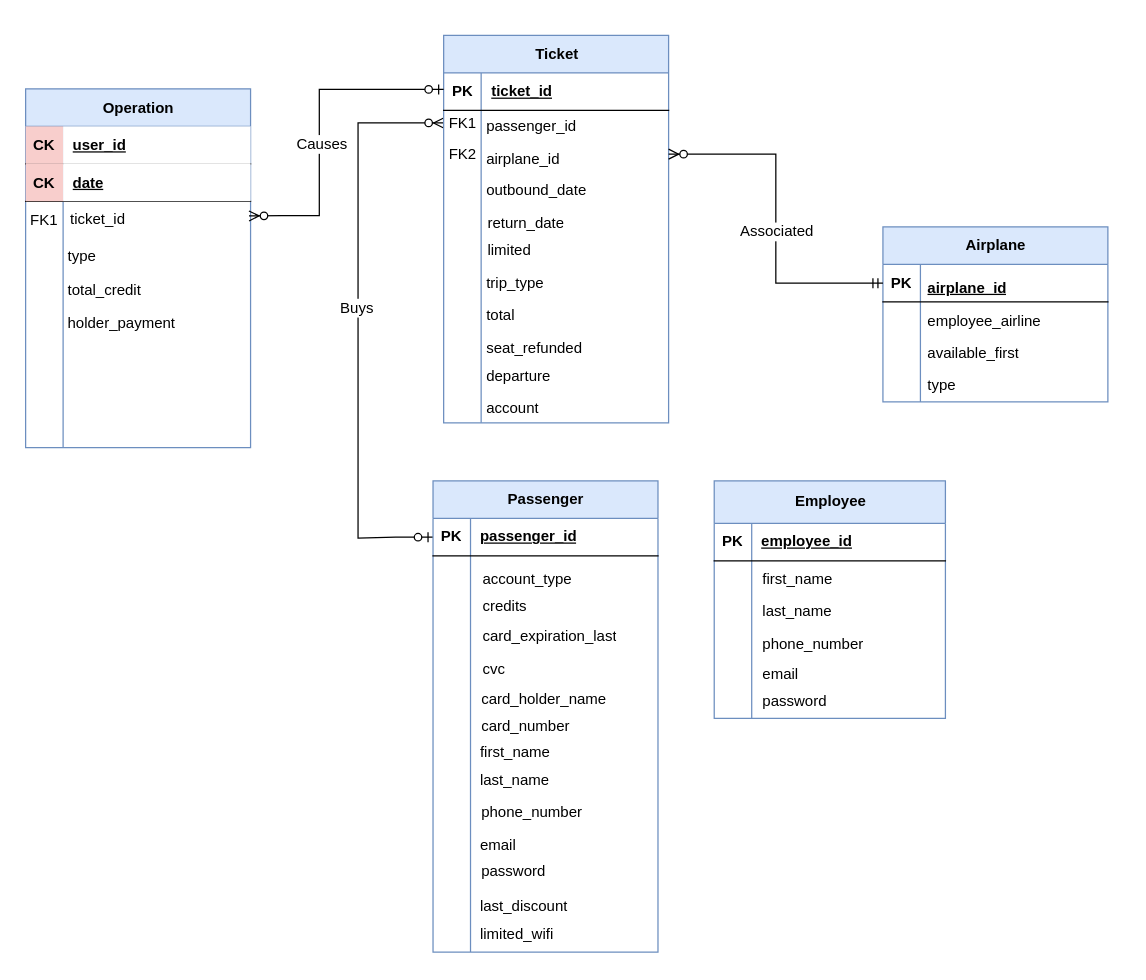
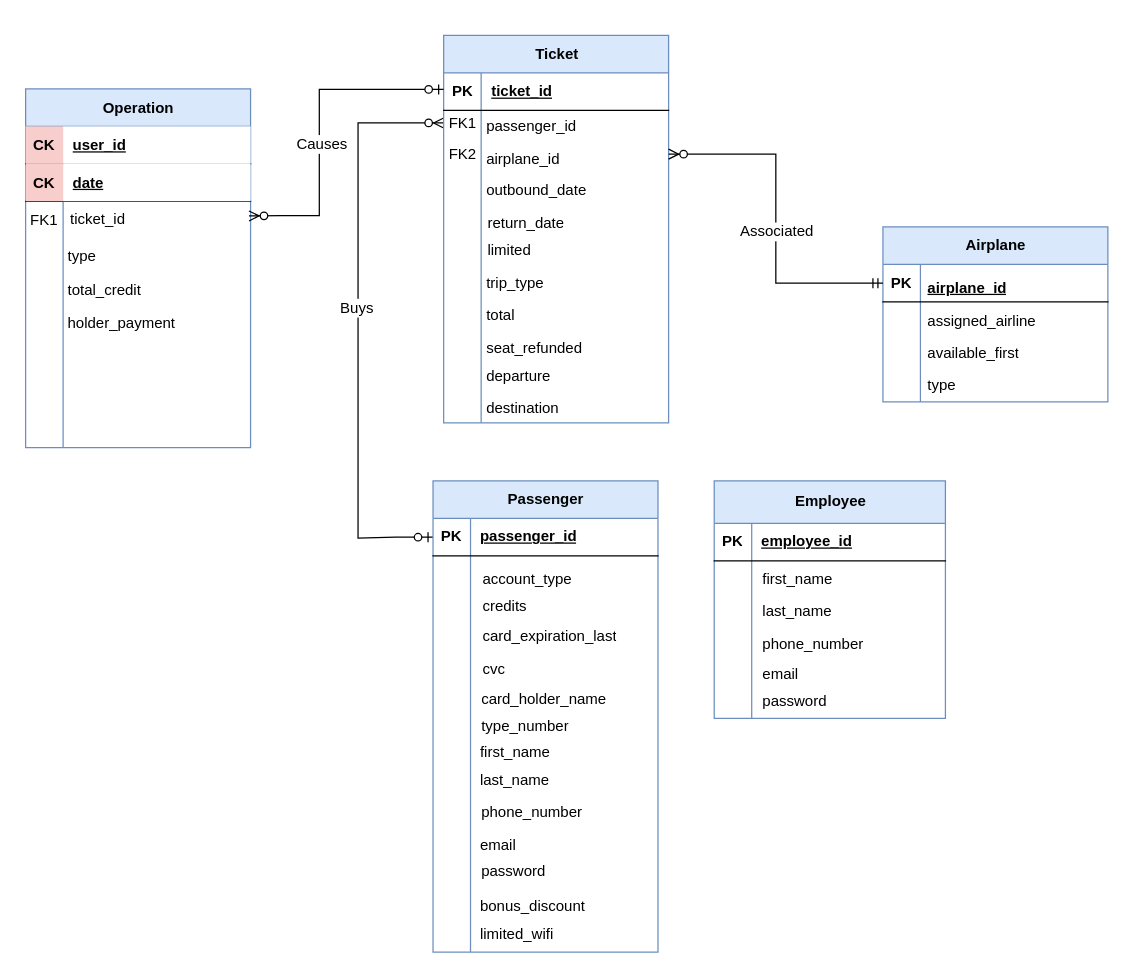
- <mxCell id="62" value="employee_airline" style="text;strokeColor=none;fillColor=none;align=left;verticalAlign=top;spacingLeft=4;spacingRight=4;overflow=hidden;rotatable=0;points=[[0,0.5],[1,0.5]];portConstraint=eastwest;whiteSpace=wrap;html=1;" parent="1" vertex="1"><mxGeometry x="736" y="242.5" width="120" height="26" as="geometry" /></mxCell>
+ <mxCell id="62" value="assigned_airline" style="text;strokeColor=none;fillColor=none;align=left;verticalAlign=top;spacingLeft=4;spacingRight=4;overflow=hidden;rotatable=0;points=[[0,0.5],[1,0.5]];portConstraint=eastwest;whiteSpace=wrap;html=1;" parent="1" vertex="1"><mxGeometry x="736" y="242.5" width="120" height="26" as="geometry" /></mxCell>
- <mxCell id="42" value="account" style="text;strokeColor=none;fillColor=none;align=left;verticalAlign=top;spacingLeft=4;spacingRight=4;overflow=hidden;rotatable=0;points=[[0,0.5],[1,0.5]];portConstraint=eastwest;whiteSpace=wrap;html=1;" parent="1" vertex="1"><mxGeometry x="383" y="311.75" width="130" height="26" as="geometry" /></mxCell>
+ <mxCell id="42" value="destination" style="text;strokeColor=none;fillColor=none;align=left;verticalAlign=top;spacingLeft=4;spacingRight=4;overflow=hidden;rotatable=0;points=[[0,0.5],[1,0.5]];portConstraint=eastwest;whiteSpace=wrap;html=1;" parent="1" vertex="1"><mxGeometry x="383" y="311.75" width="130" height="26" as="geometry" /></mxCell>
- <mxCell id="91" value="card_number" style="text;strokeColor=none;fillColor=none;align=left;verticalAlign=top;spacingLeft=4;spacingRight=4;overflow=hidden;rotatable=0;points=[[0,0.5],[1,0.5]];portConstraint=eastwest;whiteSpace=wrap;html=1;" parent="1" vertex="1"><mxGeometry x="378.5" y="567" width="130" height="28" as="geometry" /></mxCell>
+ <mxCell id="91" value="type_number" style="text;strokeColor=none;fillColor=none;align=left;verticalAlign=top;spacingLeft=4;spacingRight=4;overflow=hidden;rotatable=0;points=[[0,0.5],[1,0.5]];portConstraint=eastwest;whiteSpace=wrap;html=1;" parent="1" vertex="1"><mxGeometry x="378.5" y="567" width="130" height="28" as="geometry" /></mxCell>
- <mxCell id="107" value="last_discount" style="text;strokeColor=none;fillColor=none;align=left;verticalAlign=top;spacingLeft=4;spacingRight=4;overflow=hidden;rotatable=0;points=[[0,0.5],[1,0.5]];portConstraint=eastwest;whiteSpace=wrap;html=1;" vertex="1" parent="1"><mxGeometry x="378" y="711" width="150" height="26" as="geometry" /></mxCell>
+ <mxCell id="107" value="bonus_discount" style="text;strokeColor=none;fillColor=none;align=left;verticalAlign=top;spacingLeft=4;spacingRight=4;overflow=hidden;rotatable=0;points=[[0,0.5],[1,0.5]];portConstraint=eastwest;whiteSpace=wrap;html=1;" vertex="1" parent="1"><mxGeometry x="378" y="711" width="150" height="26" as="geometry" /></mxCell>
